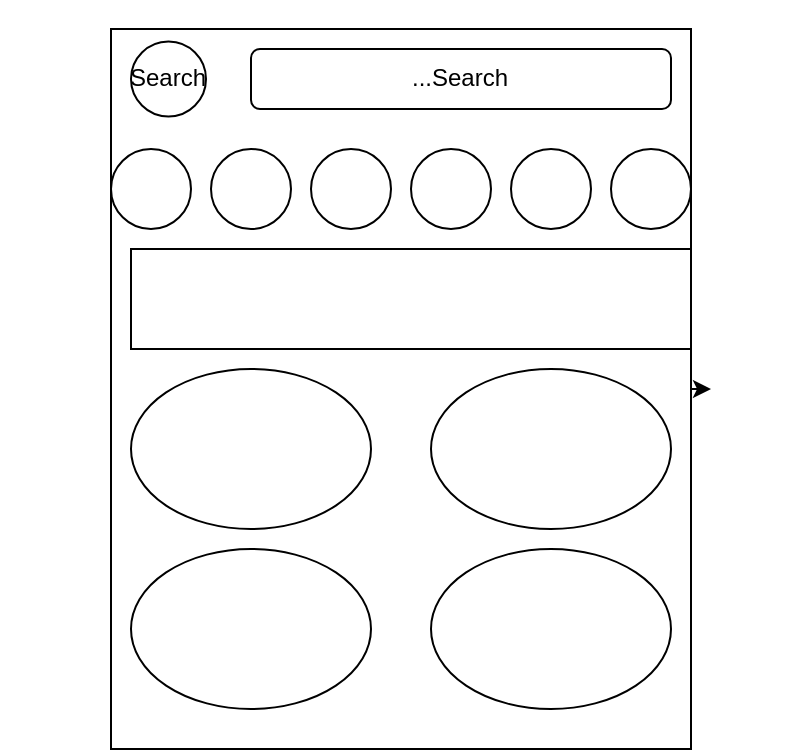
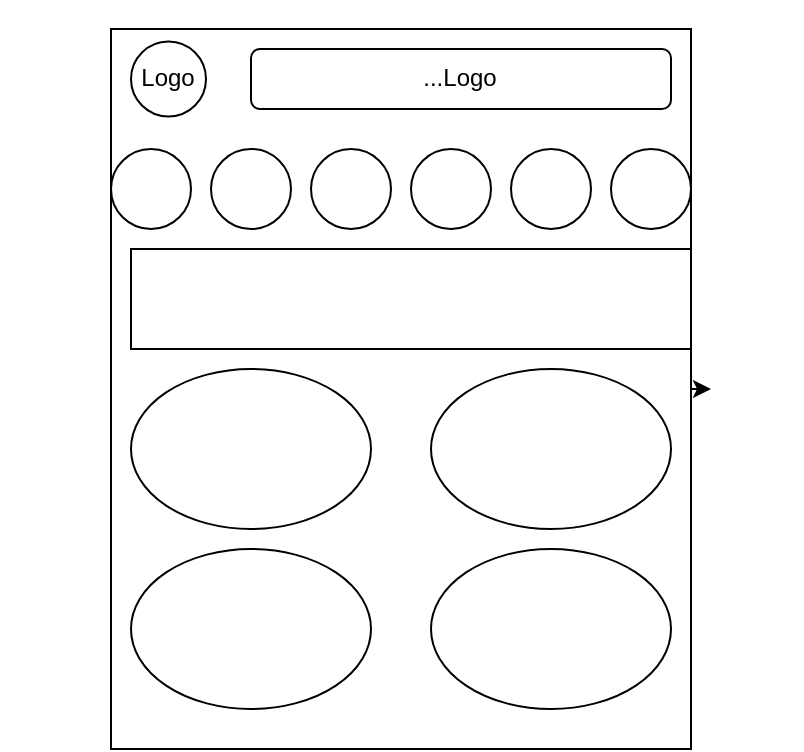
- <mxCell id="16" value="Search" style="ellipse;whiteSpace=wrap;html=1;aspect=fixed;" vertex="1" parent="1"><mxGeometry x="65" y="20.25" width="37.5" height="37.5" as="geometry" /></mxCell>
+ <mxCell id="16" value="Logo" style="ellipse;whiteSpace=wrap;html=1;aspect=fixed;" vertex="1" parent="1"><mxGeometry x="65" y="20.25" width="37.5" height="37.5" as="geometry" /></mxCell>
- <mxCell id="10" value="...Search" style="rounded=1;whiteSpace=wrap;html=1;" vertex="1" parent="1"><mxGeometry x="125" y="24" width="210" height="30" as="geometry" /></mxCell>
+ <mxCell id="10" value="...Logo" style="rounded=1;whiteSpace=wrap;html=1;" vertex="1" parent="1"><mxGeometry x="125" y="24" width="210" height="30" as="geometry" /></mxCell>
